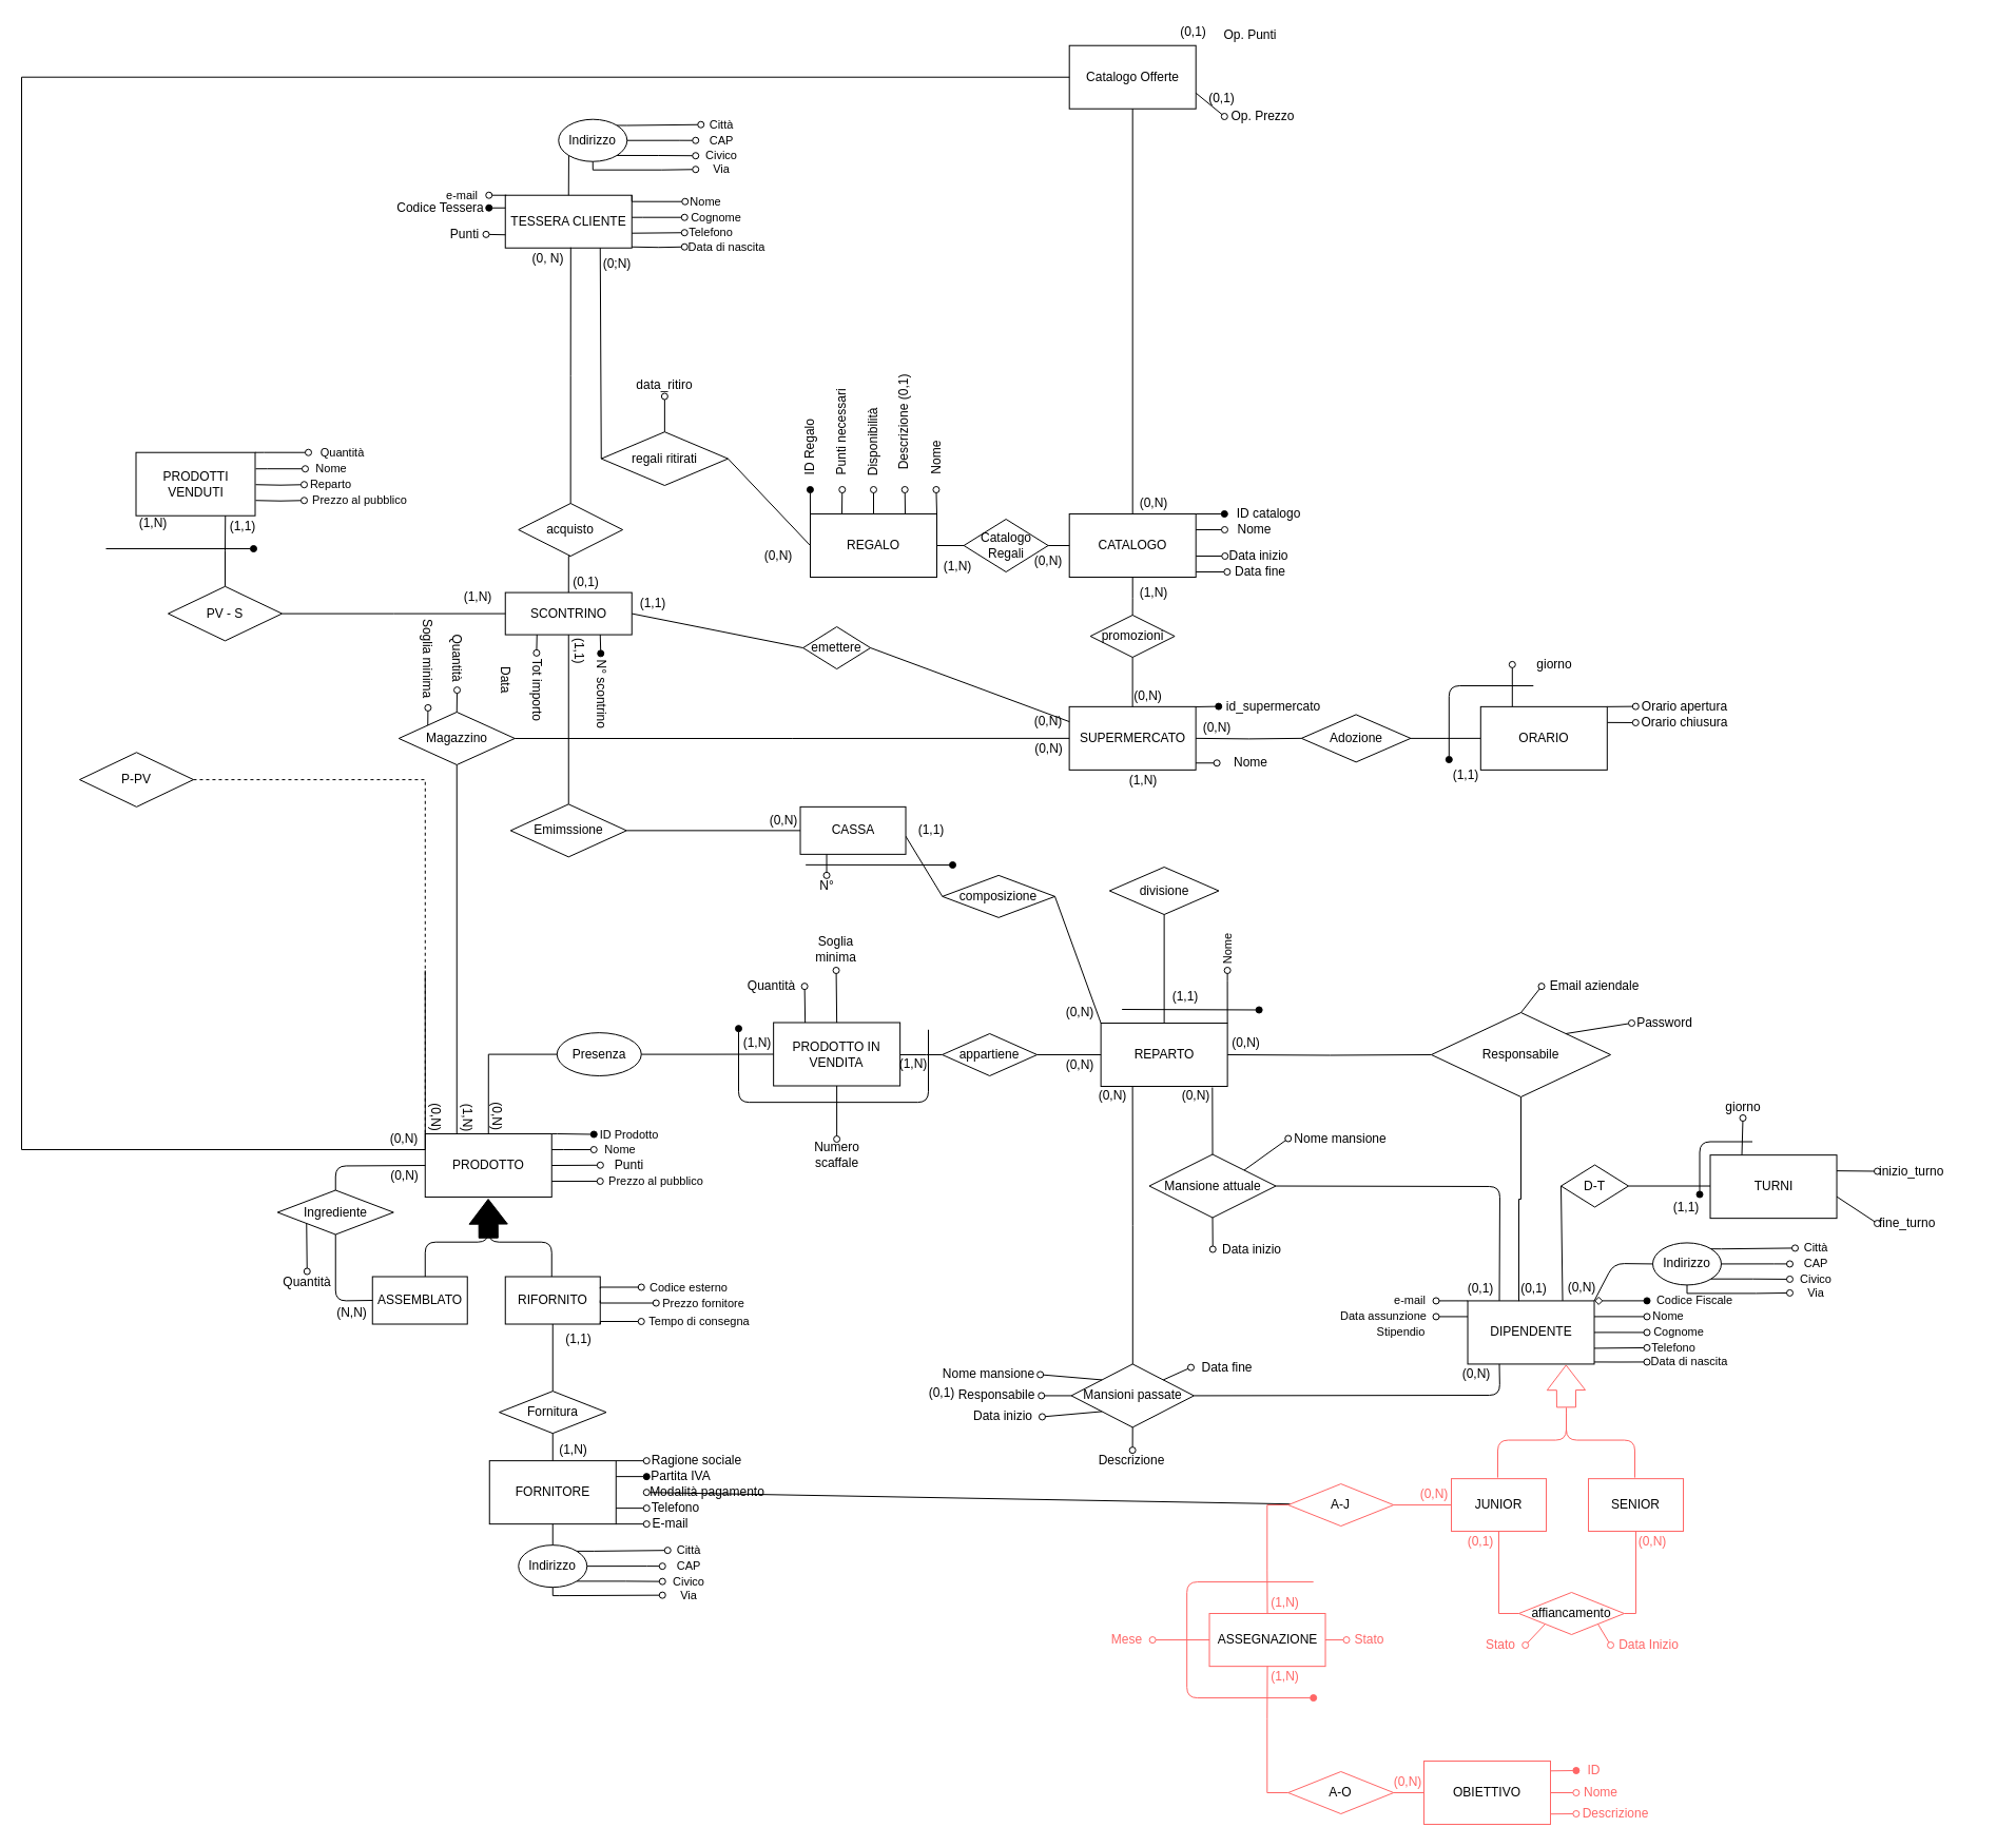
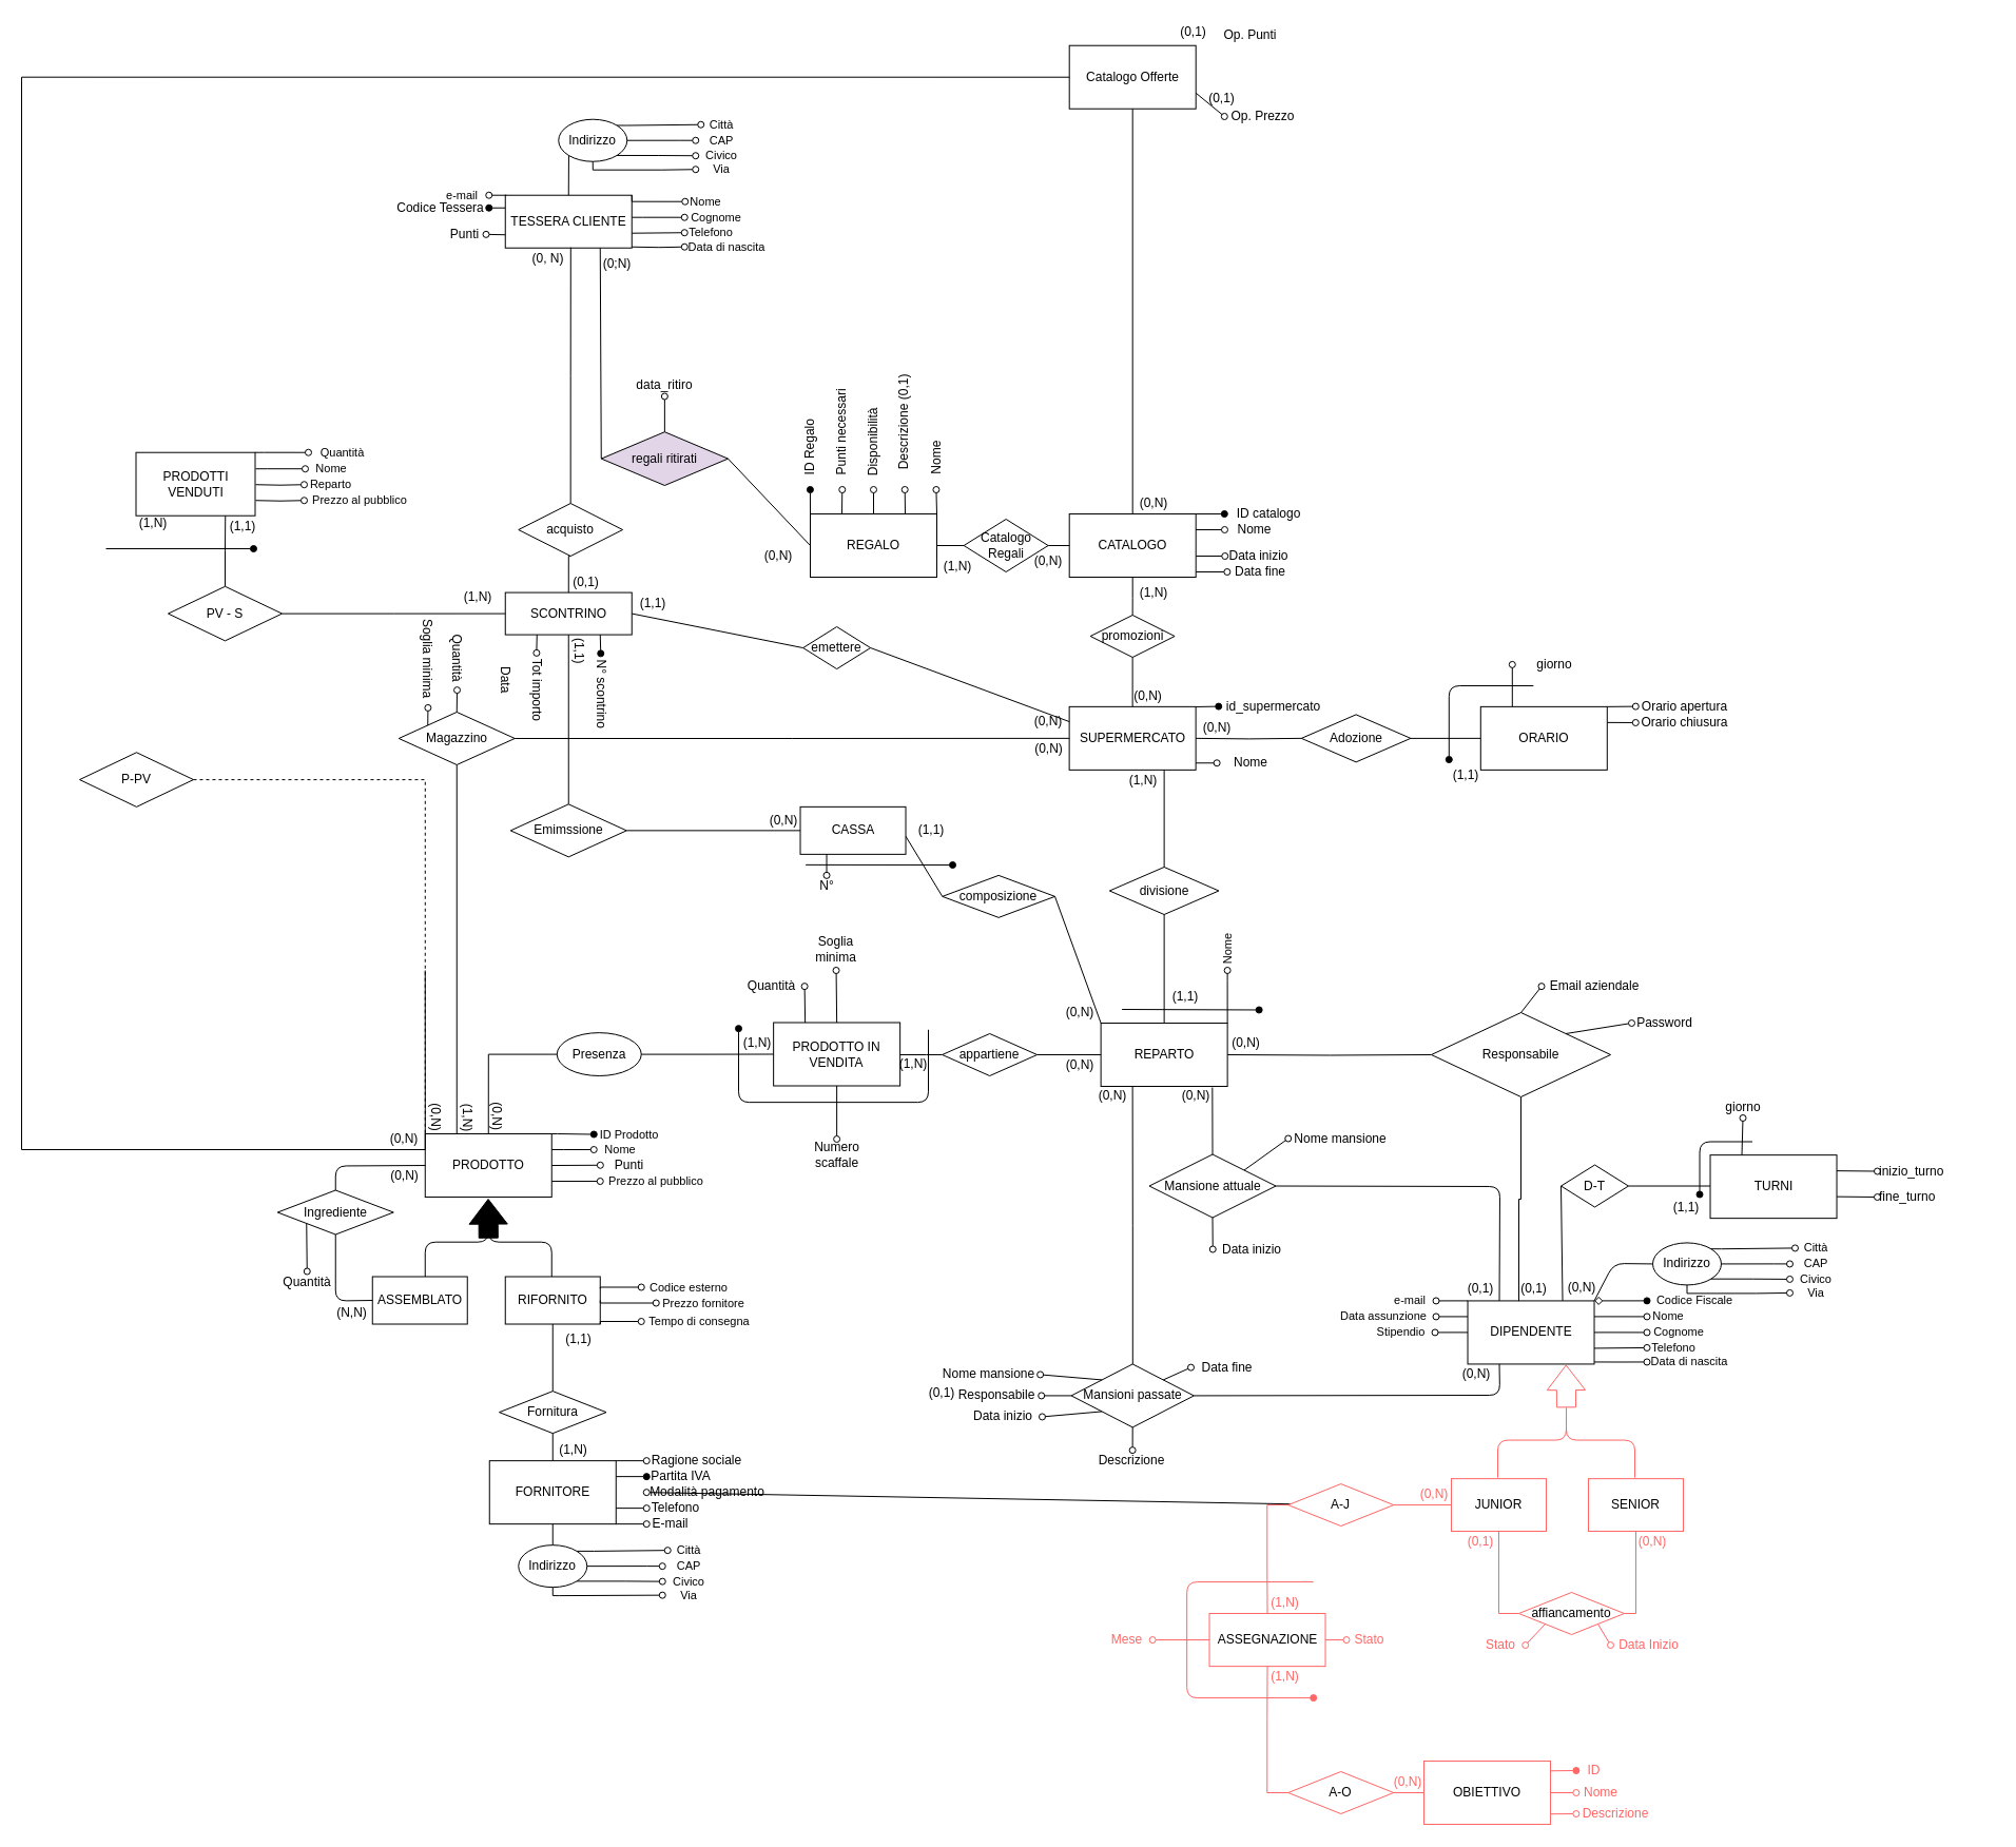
- <mxCell id="272" value="regali ritirati" style="rhombus;whiteSpace=wrap;html=1;" parent="1" vertex="1"><mxGeometry x="569.76" y="409.23" width="120.24" height="50.77" as="geometry" /></mxCell>
+ <mxCell id="272" value="regali ritirati" style="rhombus;whiteSpace=wrap;html=1;fillColor=#e1d5e7;" parent="1" vertex="1"><mxGeometry x="569.76" y="409.23" width="120.24" height="50.77" as="geometry" /></mxCell>
+ <mxCell id="7" value="" style="endArrow=none;html=1;exitX=0.75;exitY=1;exitDx=0;exitDy=0;entryX=0.5;entryY=0;entryDx=0;entryDy=0;" parent="1" source="2" target="6" edge="1"><mxGeometry width="50" height="50" relative="1" as="geometry"><mxPoint x="1103.63" y="739.86" as="sourcePoint" /><mxPoint x="1232.63" y="854.86" as="targetPoint" /></mxGeometry></mxCell>
- <mxCell id="247" value="fine_turno" style="text;html=1;strokeColor=none;fillColor=none;align=left;verticalAlign=middle;whiteSpace=wrap;rounded=0;" parent="1" vertex="1"><mxGeometry x="1780" y="1150.02" width="110" height="20" as="geometry" /></mxCell>
+ <mxCell id="247" value="fine_turno" style="text;html=1;strokeColor=none;fillColor=none;align=left;verticalAlign=middle;whiteSpace=wrap;rounded=0;" parent="1" vertex="1"><mxGeometry x="1780" y="1125.02" width="110" height="20" as="geometry" /></mxCell>
+ <mxCell id="36" style="edgeStyle=orthogonalEdgeStyle;rounded=0;orthogonalLoop=1;jettySize=auto;html=1;exitX=1;exitY=0.5;exitDx=0;exitDy=0;entryX=0;entryY=0.5;entryDx=0;entryDy=0;startArrow=oval;startFill=0;endArrow=none;endFill=0;" parent="1" source="35" target="10" edge="1"><mxGeometry relative="1" as="geometry"><mxPoint x="1359.52" y="1268.43" as="sourcePoint" /><mxPoint x="1389.52" y="1263.43" as="targetPoint" /><Array as="points"><mxPoint x="1381.52" y="1263.43" /><mxPoint x="1381.52" y="1263.43" /></Array></mxGeometry></mxCell>
